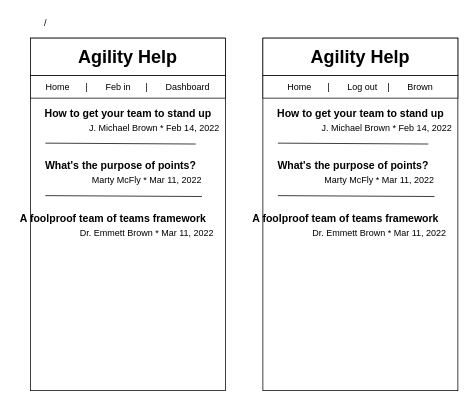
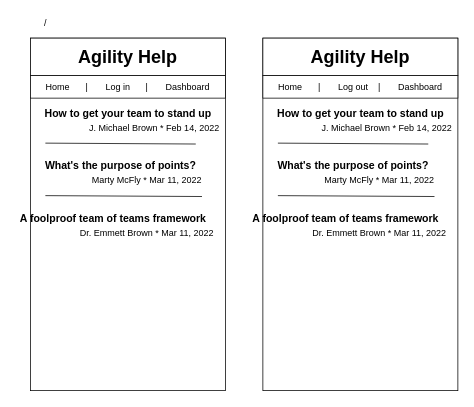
- <mxCell id="12" value="&lt;p&gt;Home&lt;span style=&quot;white-space: pre&quot;&gt;&#09;&lt;/span&gt;|&lt;span style=&quot;white-space: pre&quot;&gt;&#09;&lt;/span&gt;Feb in&lt;span style=&quot;white-space: pre&quot;&gt;&#09;&lt;/span&gt;|&lt;span style=&quot;white-space: pre&quot;&gt;&#09;&lt;/span&gt;Dashboard&lt;/p&gt;" style="rounded=0;whiteSpace=wrap;html=1;" parent="1" vertex="1"><mxGeometry x="40" y="100" width="260" height="30" as="geometry" /></mxCell>
+ <mxCell id="12" value="&lt;p&gt;Home&lt;span style=&quot;white-space: pre&quot;&gt;&#09;&lt;/span&gt;|&lt;span style=&quot;white-space: pre&quot;&gt;&#09;&lt;/span&gt;Log in&lt;span style=&quot;white-space: pre&quot;&gt;&#09;&lt;/span&gt;|&lt;span style=&quot;white-space: pre&quot;&gt;&#09;&lt;/span&gt;Dashboard&lt;/p&gt;" style="rounded=0;whiteSpace=wrap;html=1;" parent="1" vertex="1"><mxGeometry x="40" y="100" width="260" height="30" as="geometry" /></mxCell>
- <mxCell id="23" value="&lt;p&gt;Home&lt;span style=&quot;white-space: pre&quot;&gt;&#09;&lt;/span&gt;|&lt;span style=&quot;white-space: pre&quot;&gt;&#09;&lt;/span&gt;Log out&lt;span style=&quot;white-space: pre&quot;&gt;&#09;&lt;/span&gt;|&lt;span style=&quot;white-space: pre&quot;&gt;&#09;&lt;/span&gt;Brown&lt;/p&gt;" style="rounded=0;whiteSpace=wrap;html=1;" parent="1" vertex="1"><mxGeometry x="350" y="100" width="260" height="30" as="geometry" /></mxCell>
+ <mxCell id="23" value="&lt;p&gt;Home&lt;span style=&quot;white-space: pre&quot;&gt;&#09;&lt;/span&gt;|&lt;span style=&quot;white-space: pre&quot;&gt;&#09;&lt;/span&gt;Log out&lt;span style=&quot;white-space: pre&quot;&gt;&#09;&lt;/span&gt;|&lt;span style=&quot;white-space: pre&quot;&gt;&#09;&lt;/span&gt;Dashboard&lt;/p&gt;" style="rounded=0;whiteSpace=wrap;html=1;" parent="1" vertex="1"><mxGeometry x="350" y="100" width="260" height="30" as="geometry" /></mxCell>
